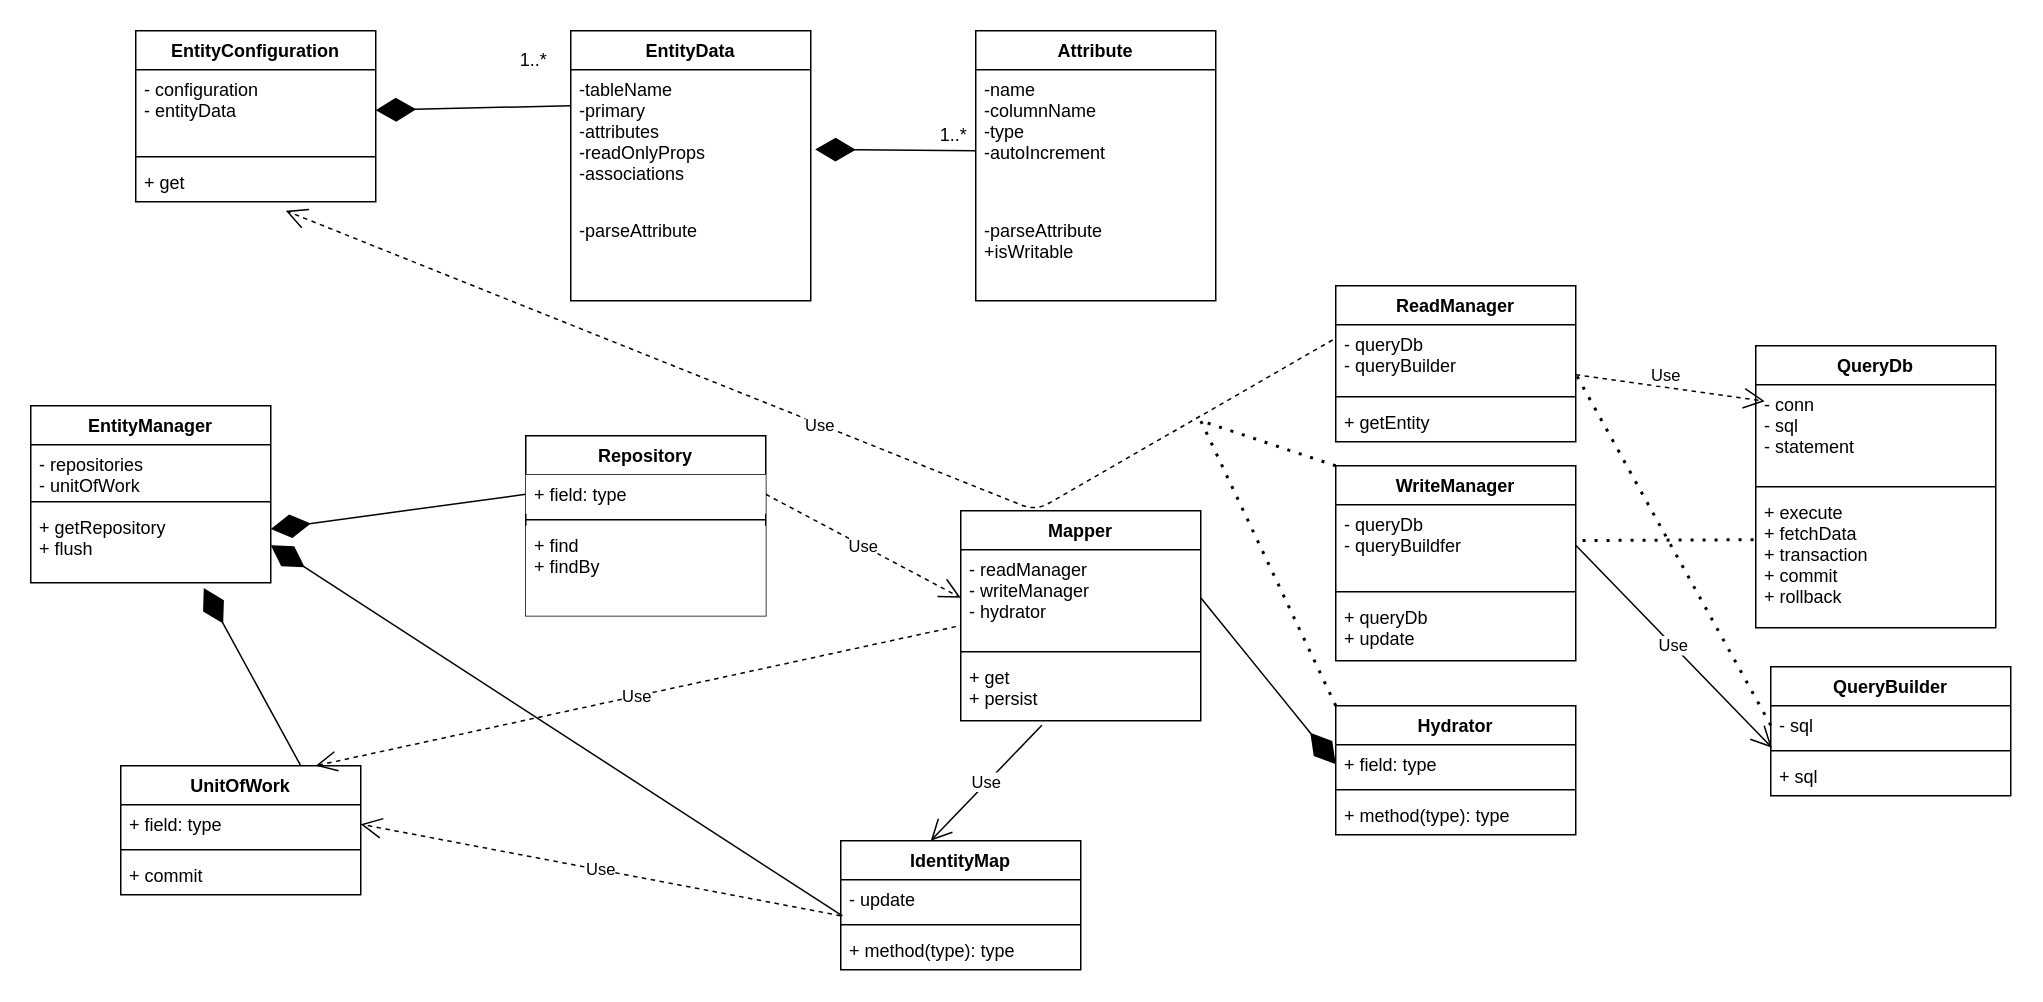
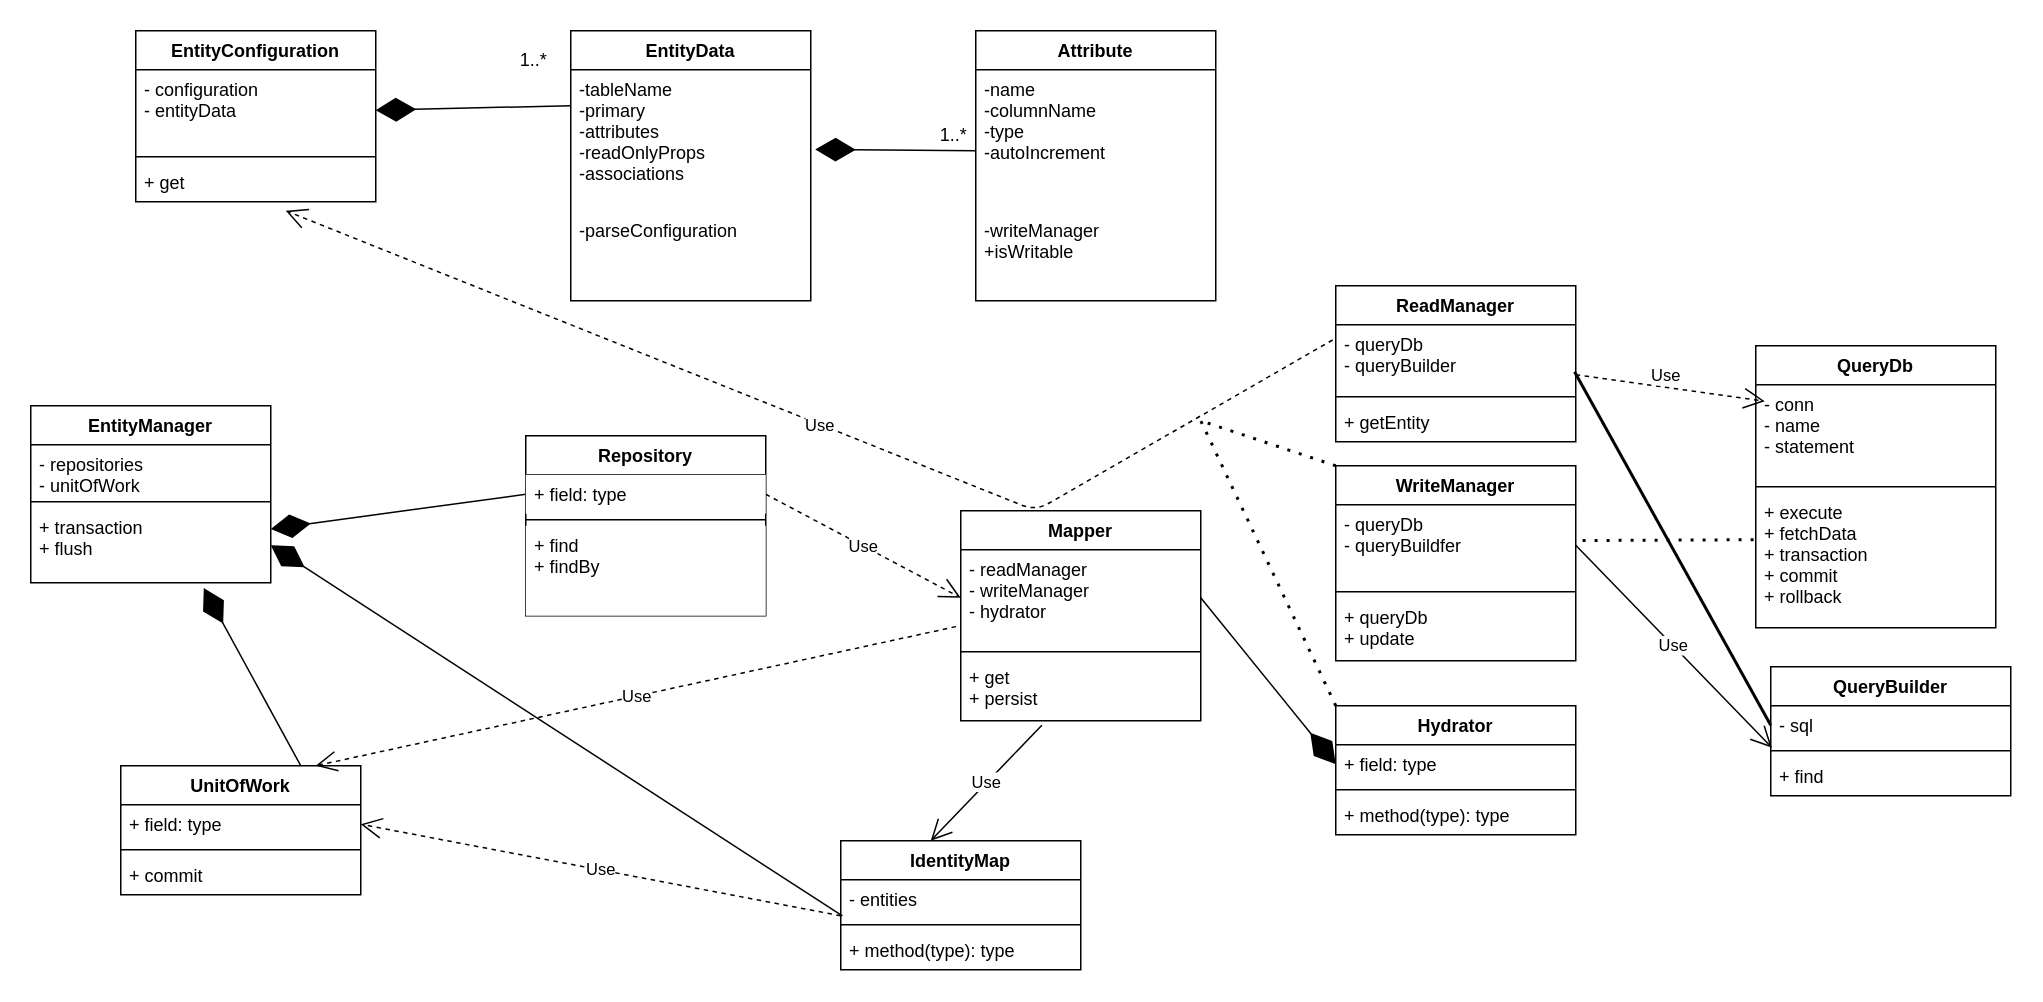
- <mxCell id="5" value="-parseAttribute&#10;" style="text;strokeColor=none;fillColor=none;align=left;verticalAlign=top;spacingLeft=4;spacingRight=4;overflow=hidden;rotatable=0;points=[[0,0.5],[1,0.5]];portConstraint=eastwest;" parent="3" vertex="1"><mxGeometry y="120" width="160" height="60" as="geometry" /></mxCell>
+ <mxCell id="5" value="-parseConfiguration&#10;" style="text;strokeColor=none;fillColor=none;align=left;verticalAlign=top;spacingLeft=4;spacingRight=4;overflow=hidden;rotatable=0;points=[[0,0.5],[1,0.5]];portConstraint=eastwest;" parent="3" vertex="1"><mxGeometry y="120" width="160" height="60" as="geometry" /></mxCell>
- <mxCell id="9" value="-parseAttribute&#10;+isWritable&#10;" style="text;strokeColor=none;fillColor=none;align=left;verticalAlign=top;spacingLeft=4;spacingRight=4;overflow=hidden;rotatable=0;points=[[0,0.5],[1,0.5]];portConstraint=eastwest;" parent="7" vertex="1"><mxGeometry y="120" width="160" height="60" as="geometry" /></mxCell>
+ <mxCell id="9" value="-writeManager&#10;+isWritable&#10;" style="text;strokeColor=none;fillColor=none;align=left;verticalAlign=top;spacingLeft=4;spacingRight=4;overflow=hidden;rotatable=0;points=[[0,0.5],[1,0.5]];portConstraint=eastwest;" parent="7" vertex="1"><mxGeometry y="120" width="160" height="60" as="geometry" /></mxCell>
- <mxCell id="36" value="- conn&#10;- sql&#10;- statement" style="text;strokeColor=none;fillColor=none;align=left;verticalAlign=top;spacingLeft=4;spacingRight=4;overflow=hidden;rotatable=0;points=[[0,0.5],[1,0.5]];portConstraint=eastwest;" parent="35" vertex="1"><mxGeometry y="26" width="160" height="64" as="geometry" /></mxCell>
+ <mxCell id="36" value="- conn&#10;- name&#10;- statement" style="text;strokeColor=none;fillColor=none;align=left;verticalAlign=top;spacingLeft=4;spacingRight=4;overflow=hidden;rotatable=0;points=[[0,0.5],[1,0.5]];portConstraint=eastwest;" parent="35" vertex="1"><mxGeometry y="26" width="160" height="64" as="geometry" /></mxCell>
- <mxCell id="16" value="+ getRepository&#10;+ flush" style="text;strokeColor=none;fillColor=none;align=left;verticalAlign=top;spacingLeft=4;spacingRight=4;overflow=hidden;rotatable=0;points=[[0,0.5],[1,0.5]];portConstraint=eastwest;" parent="13" vertex="1"><mxGeometry y="68" width="160" height="50" as="geometry" /></mxCell>
+ <mxCell id="16" value="+ transaction&#10;+ flush" style="text;strokeColor=none;fillColor=none;align=left;verticalAlign=top;spacingLeft=4;spacingRight=4;overflow=hidden;rotatable=0;points=[[0,0.5],[1,0.5]];portConstraint=eastwest;" parent="13" vertex="1"><mxGeometry y="68" width="160" height="50" as="geometry" /></mxCell>
- <mxCell id="59" value="" style="endArrow=none;dashed=1;html=1;dashPattern=1 3;strokeWidth=2;entryX=0.995;entryY=0.711;entryDx=0;entryDy=0;entryPerimeter=0;exitX=0;exitY=0.5;exitDx=0;exitDy=0;" parent="1" source="55" target="28" edge="1"><mxGeometry width="50" height="50" relative="1" as="geometry"><mxPoint x="1190" y="440" as="sourcePoint" /><mxPoint x="1160" y="330" as="targetPoint" /></mxGeometry></mxCell>
+ <mxCell id="59" value="" style="endArrow=none;dashed=0;html=1;dashPattern=1 3;strokeWidth=2;entryX=0.995;entryY=0.711;entryDx=0;entryDy=0;entryPerimeter=0;exitX=0;exitY=0.5;exitDx=0;exitDy=0;" parent="1" source="55" target="28" edge="1"><mxGeometry width="50" height="50" relative="1" as="geometry"><mxPoint x="1190" y="440" as="sourcePoint" /><mxPoint x="1160" y="330" as="targetPoint" /></mxGeometry></mxCell>
- <mxCell id="57" value="+ sql" style="text;strokeColor=none;fillColor=none;align=left;verticalAlign=top;spacingLeft=4;spacingRight=4;overflow=hidden;rotatable=0;points=[[0,0.5],[1,0.5]];portConstraint=eastwest;" parent="54" vertex="1"><mxGeometry y="60" width="160" height="26" as="geometry" /></mxCell>
+ <mxCell id="57" value="+ find" style="text;strokeColor=none;fillColor=none;align=left;verticalAlign=top;spacingLeft=4;spacingRight=4;overflow=hidden;rotatable=0;points=[[0,0.5],[1,0.5]];portConstraint=eastwest;" parent="54" vertex="1"><mxGeometry y="60" width="160" height="26" as="geometry" /></mxCell>
- <mxCell id="63" value="- update" style="text;strokeColor=none;fillColor=none;align=left;verticalAlign=top;spacingLeft=4;spacingRight=4;overflow=hidden;rotatable=0;points=[[0,0.5],[1,0.5]];portConstraint=eastwest;" parent="62" vertex="1"><mxGeometry y="26" width="160" height="26" as="geometry" /></mxCell>
+ <mxCell id="63" value="- entities" style="text;strokeColor=none;fillColor=none;align=left;verticalAlign=top;spacingLeft=4;spacingRight=4;overflow=hidden;rotatable=0;points=[[0,0.5],[1,0.5]];portConstraint=eastwest;" parent="62" vertex="1"><mxGeometry y="26" width="160" height="26" as="geometry" /></mxCell>
